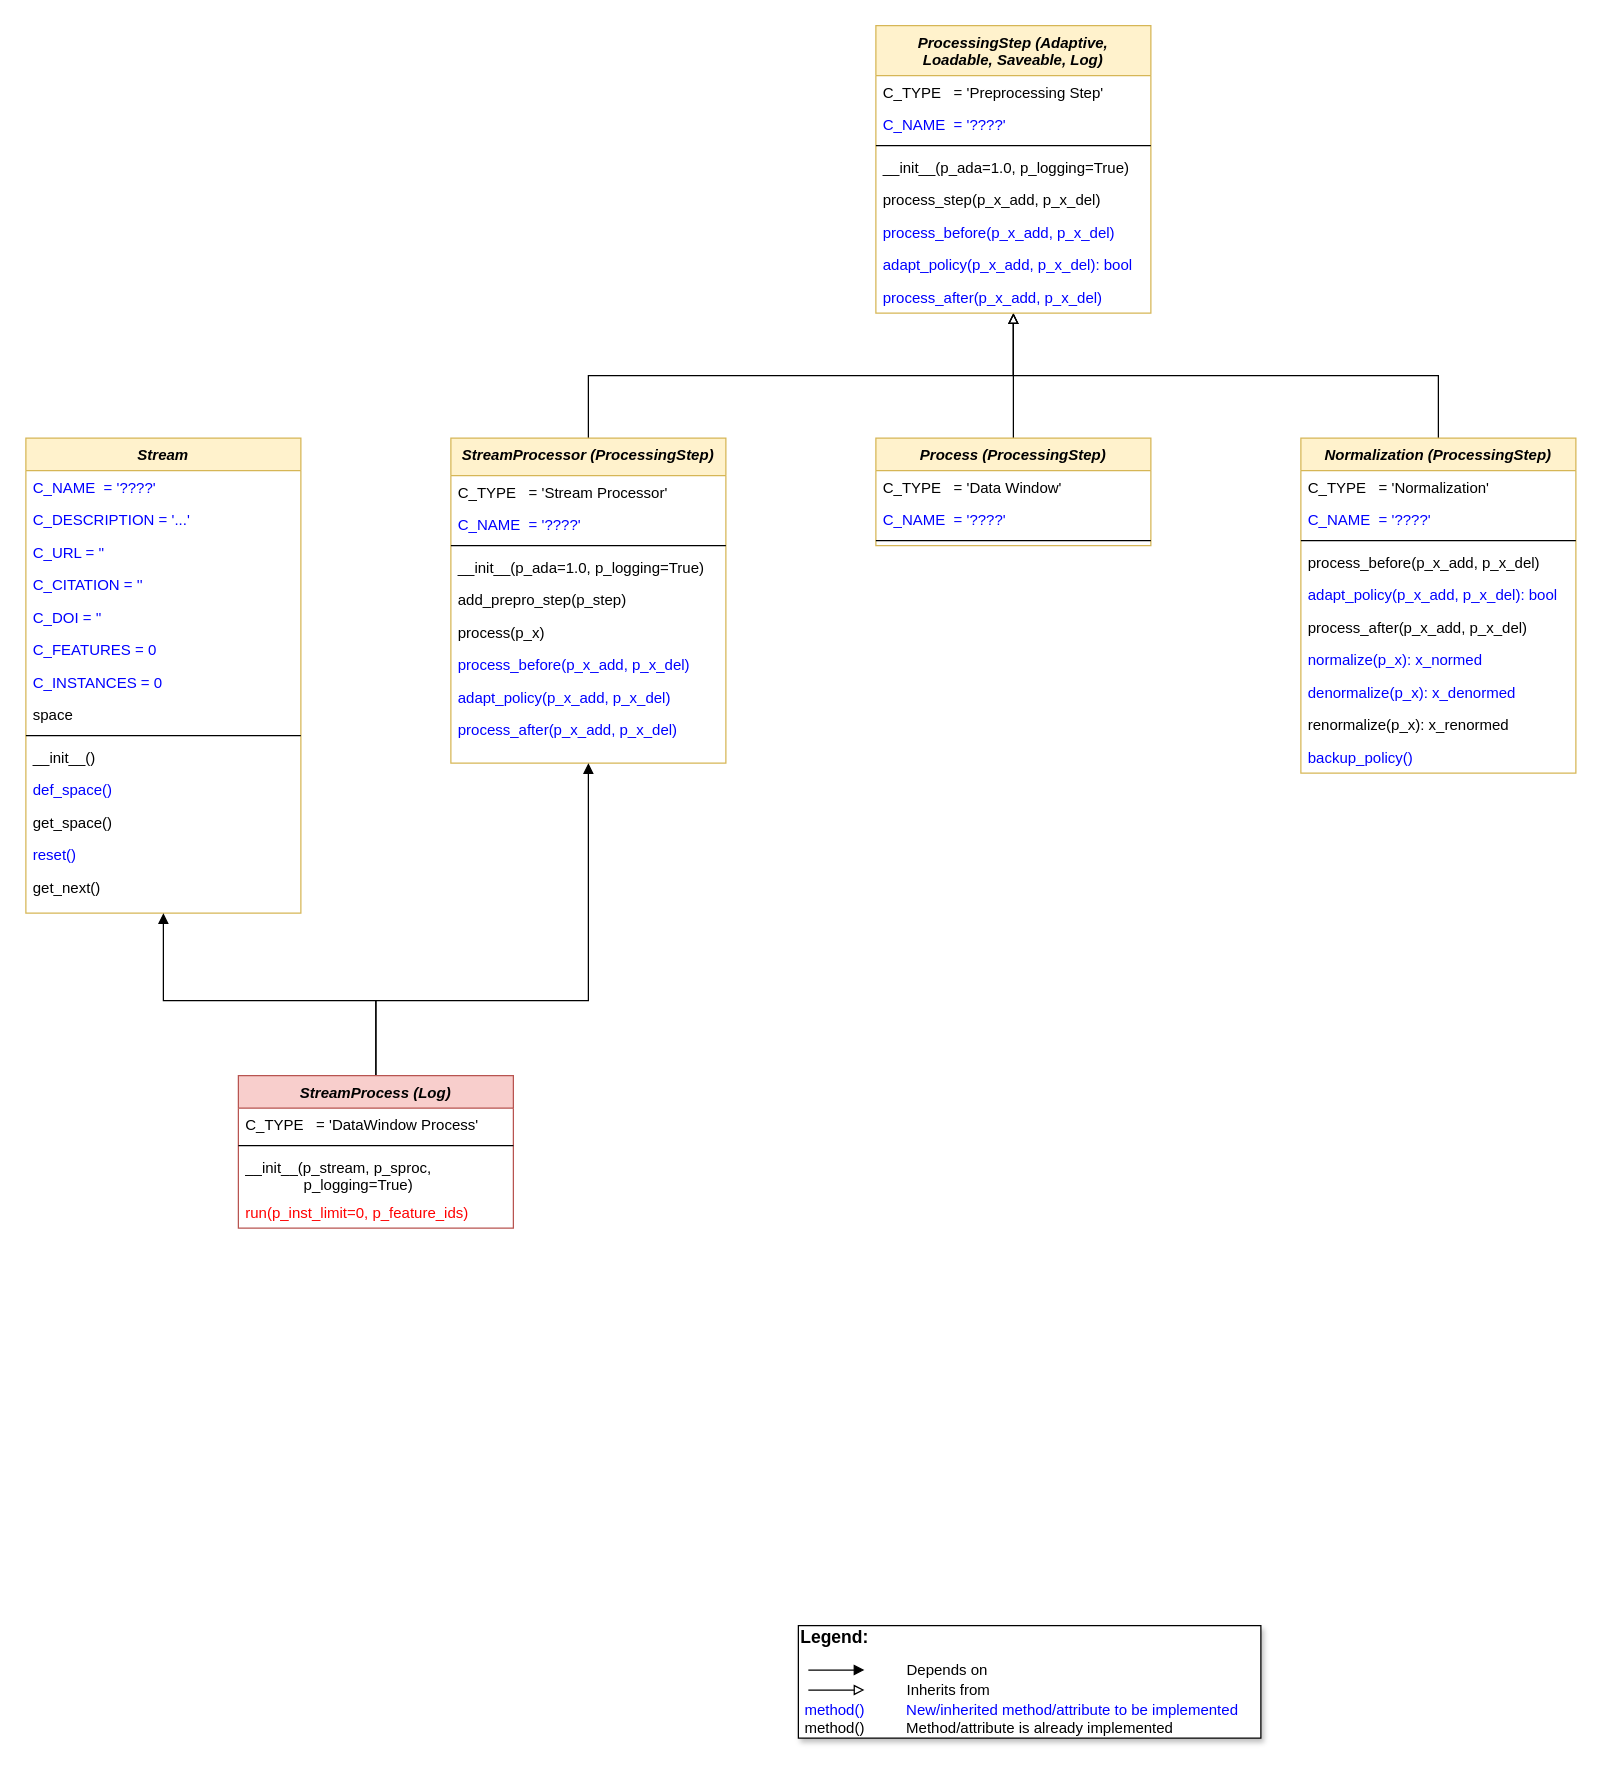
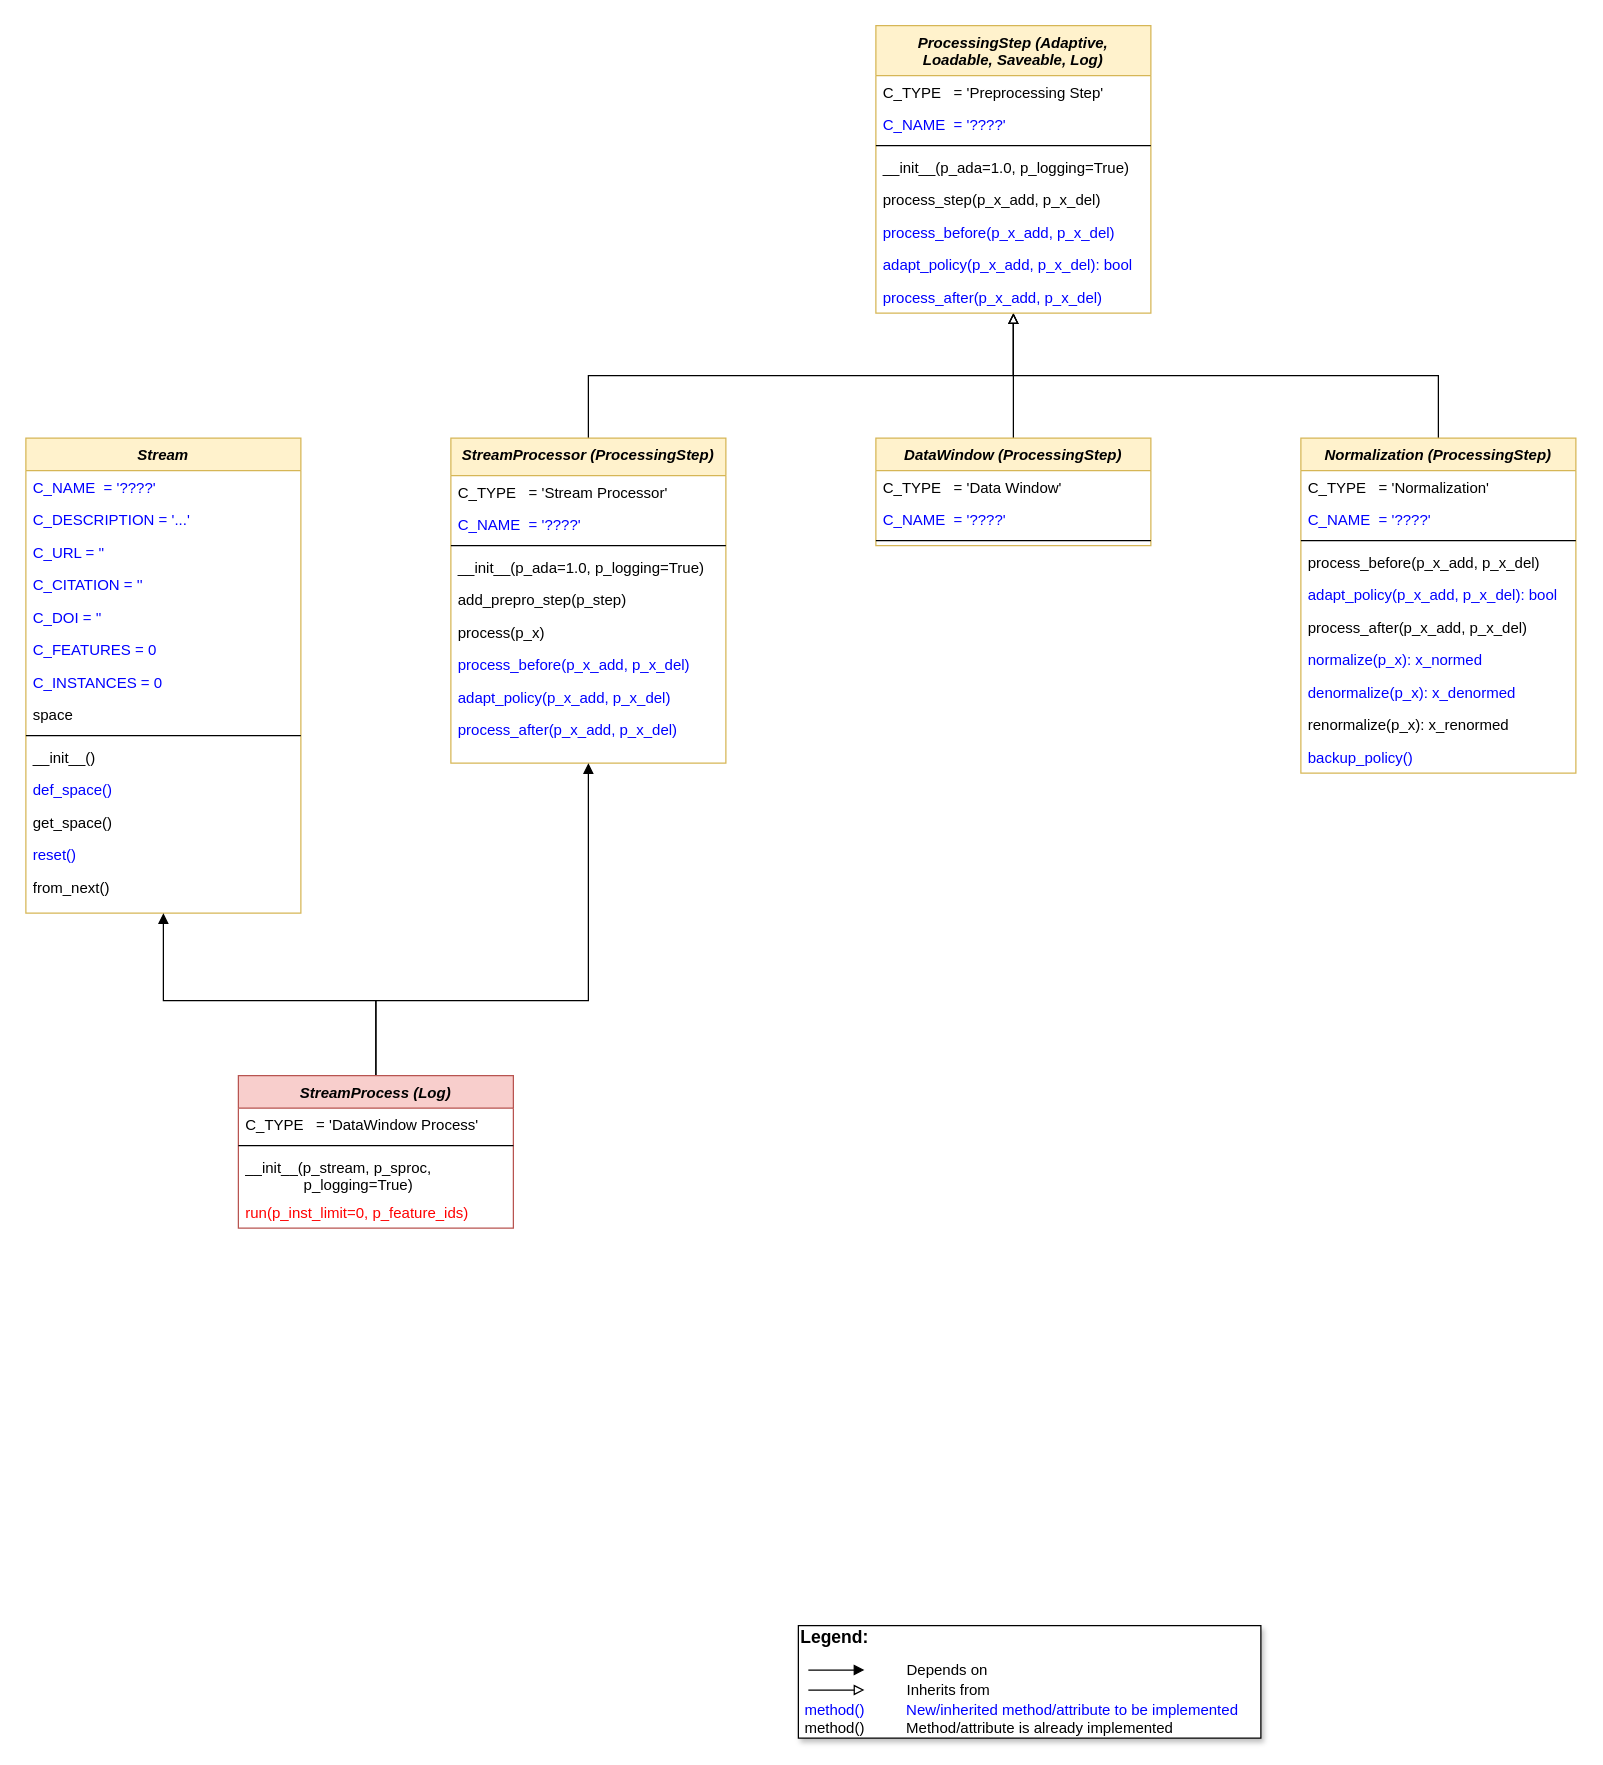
- <mxCell id="14" value="Process (ProcessingStep)" style="swimlane;fontStyle=3;align=center;verticalAlign=top;childLayout=stackLayout;horizontal=1;startSize=26;horizontalStack=0;resizeParent=1;resizeLast=0;collapsible=1;marginBottom=0;rounded=0;shadow=0;strokeWidth=1;fillColor=#fff2cc;strokeColor=#d6b656;" parent="1" vertex="1"><mxGeometry x="700" y="350" width="220" height="86" as="geometry"><mxRectangle x="230" y="140" width="160" height="26" as="alternateBounds" /></mxGeometry></mxCell>
+ <mxCell id="14" value="DataWindow (ProcessingStep)" style="swimlane;fontStyle=3;align=center;verticalAlign=top;childLayout=stackLayout;horizontal=1;startSize=26;horizontalStack=0;resizeParent=1;resizeLast=0;collapsible=1;marginBottom=0;rounded=0;shadow=0;strokeWidth=1;fillColor=#fff2cc;strokeColor=#d6b656;" parent="1" vertex="1"><mxGeometry x="700" y="350" width="220" height="86" as="geometry"><mxRectangle x="230" y="140" width="160" height="26" as="alternateBounds" /></mxGeometry></mxCell>
- <mxCell id="44" value="get_next()" style="text;align=left;verticalAlign=top;spacingLeft=4;spacingRight=4;overflow=hidden;rotatable=0;points=[[0,0.5],[1,0.5]];portConstraint=eastwest;" parent="30" vertex="1"><mxGeometry y="346" width="220" height="26" as="geometry" /></mxCell>
+ <mxCell id="44" value="from_next()" style="text;align=left;verticalAlign=top;spacingLeft=4;spacingRight=4;overflow=hidden;rotatable=0;points=[[0,0.5],[1,0.5]];portConstraint=eastwest;" parent="30" vertex="1"><mxGeometry y="346" width="220" height="26" as="geometry" /></mxCell>
